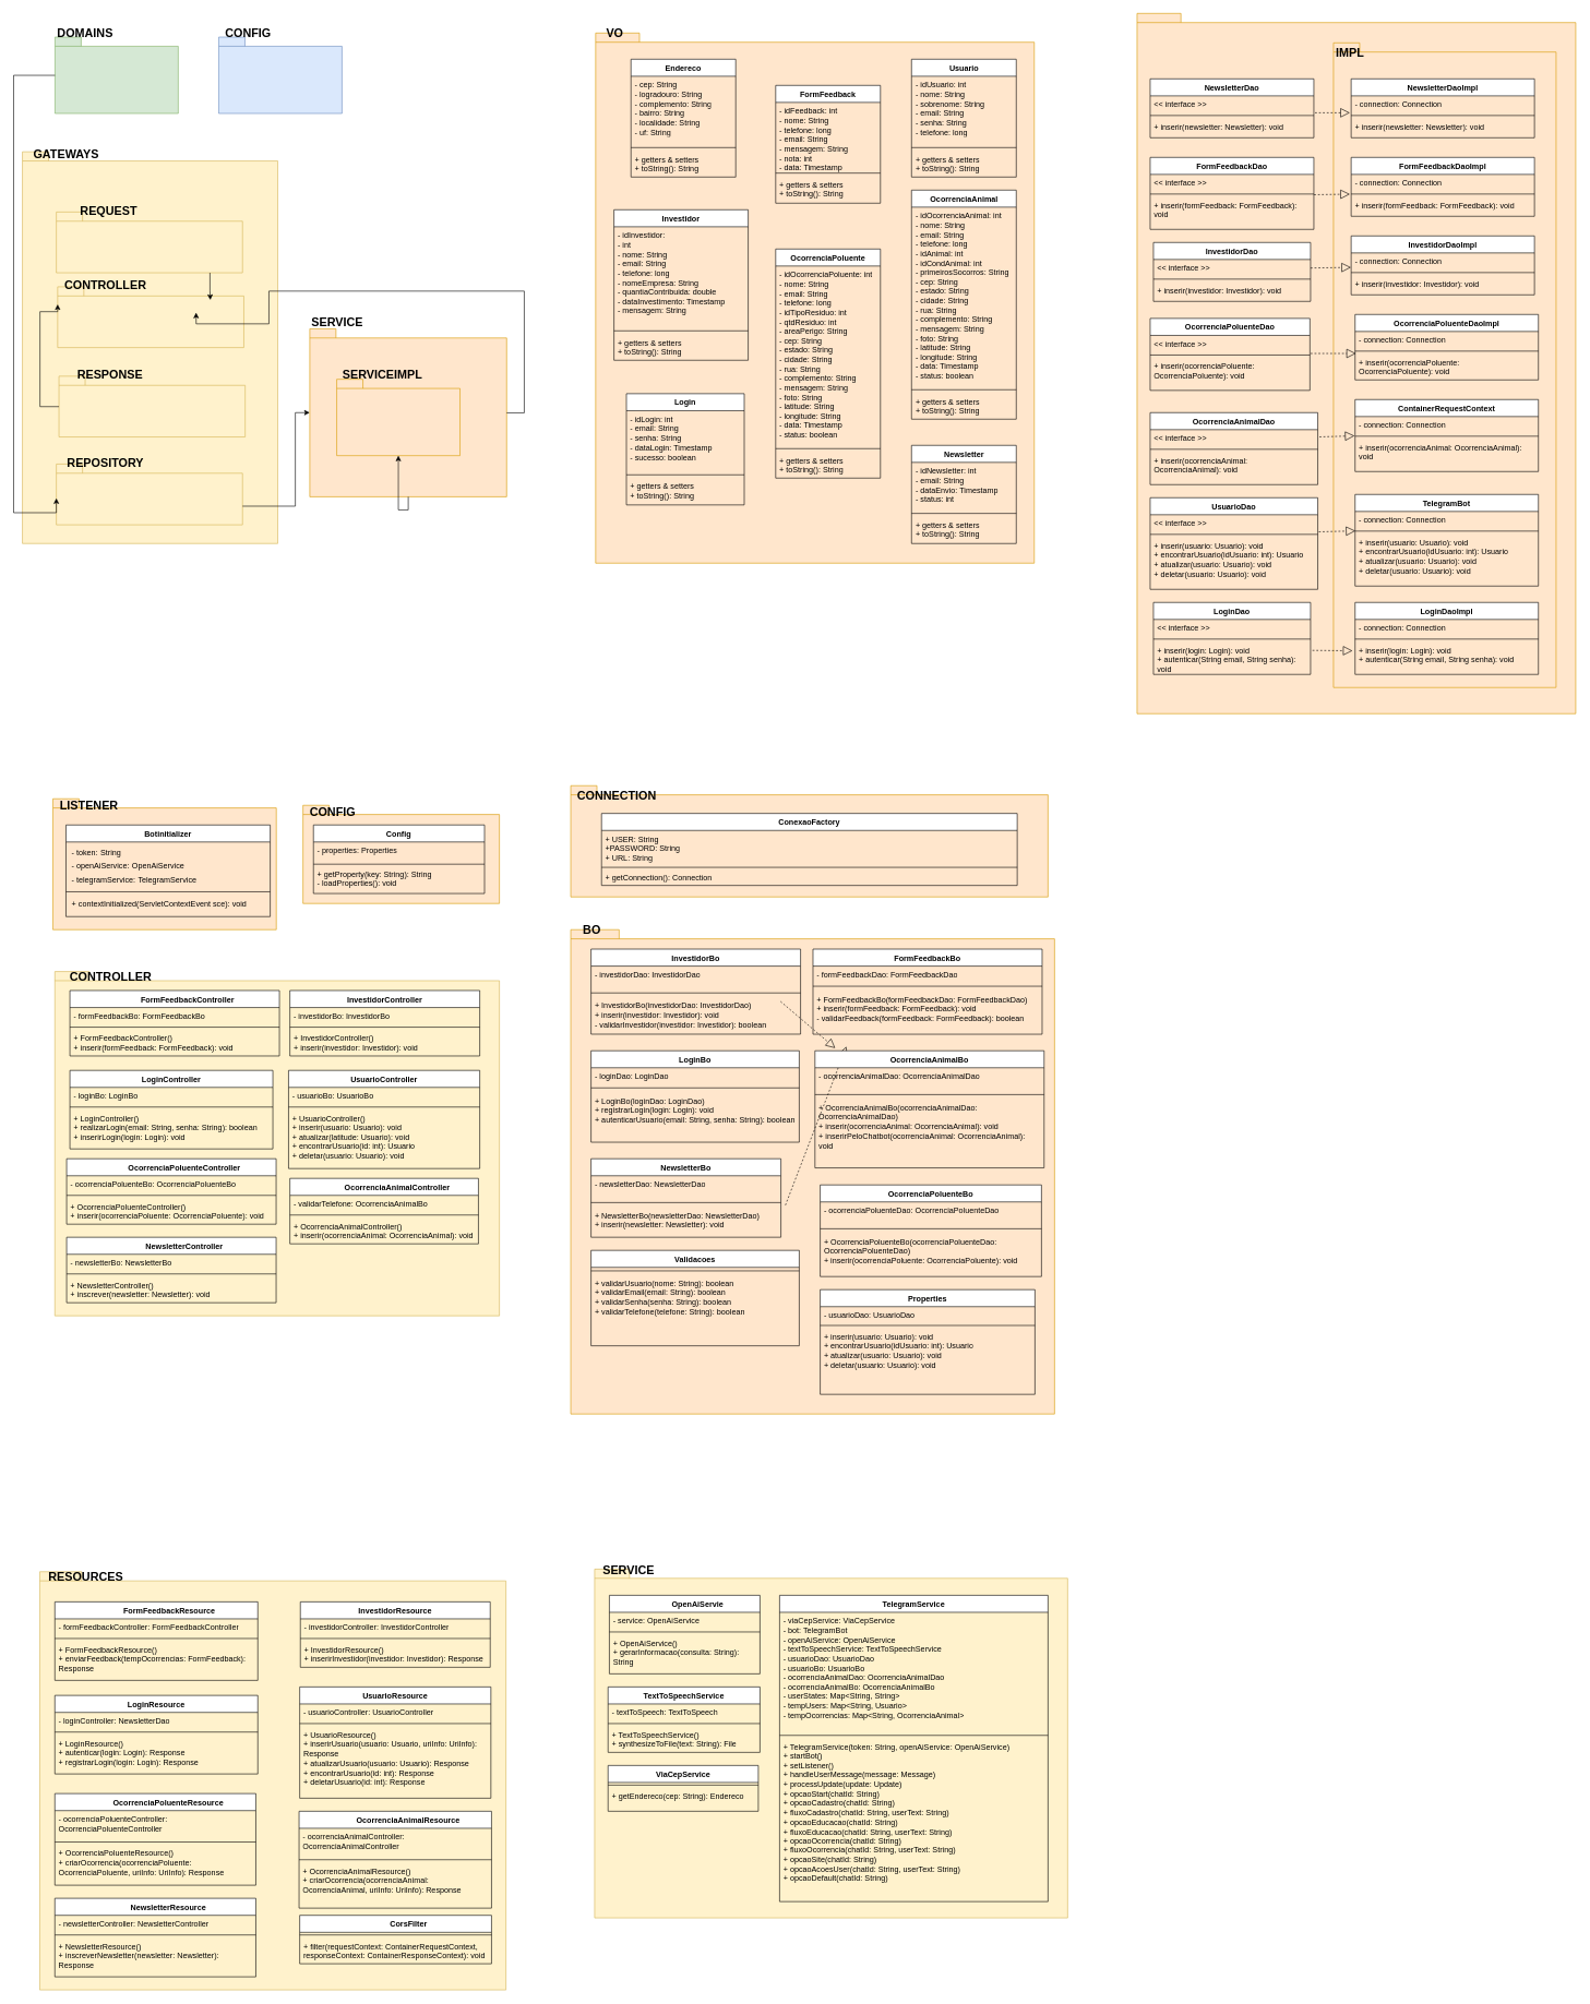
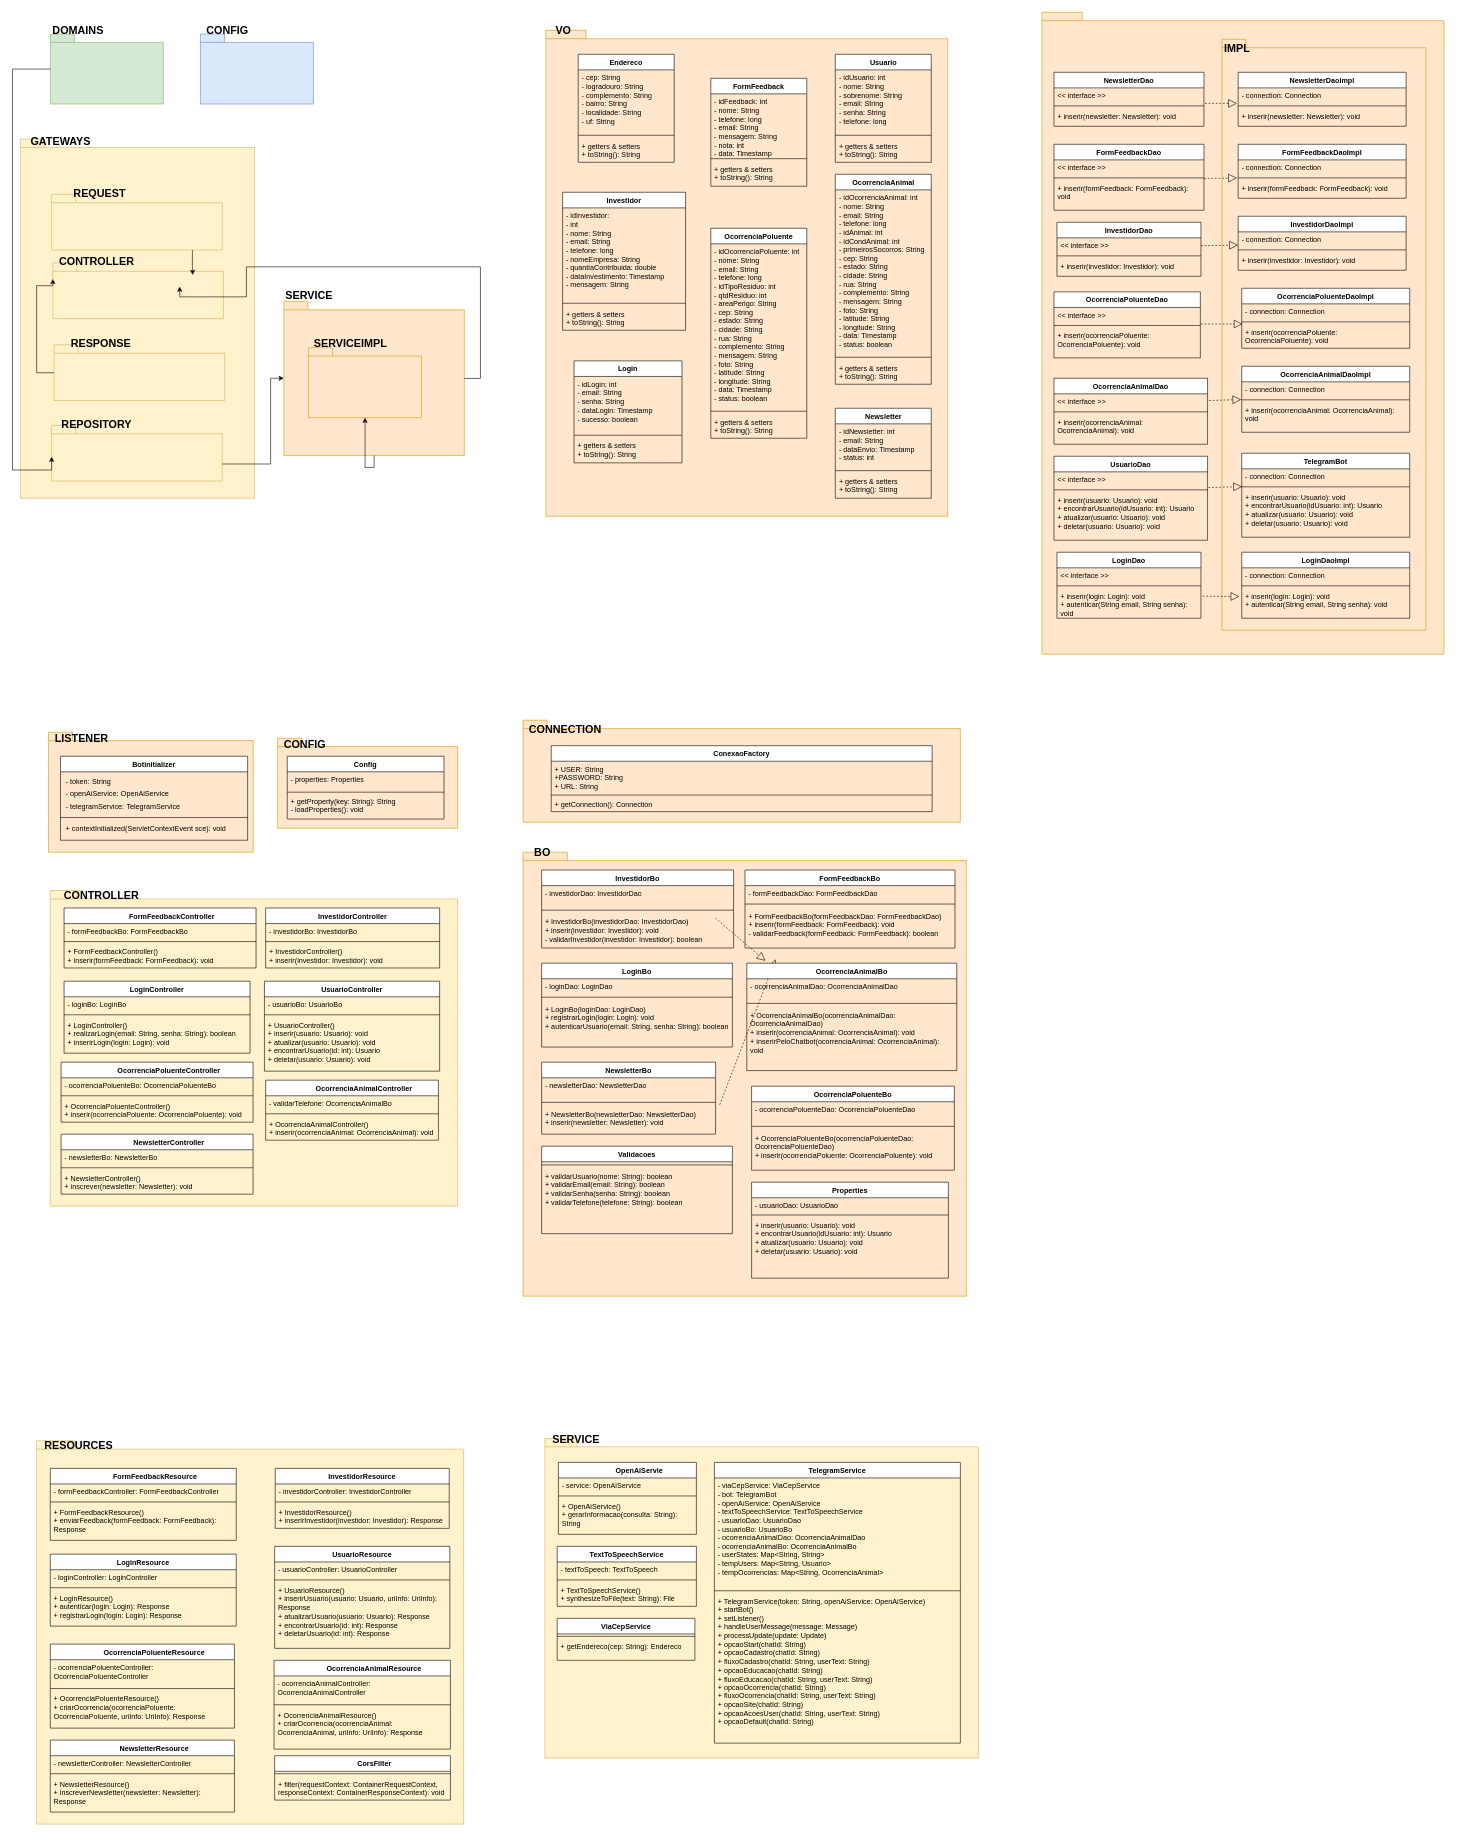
- <mxCell id="81" value="ContainerRequestContext" style="swimlane;fontStyle=1;align=center;verticalAlign=top;childLayout=stackLayout;horizontal=1;startSize=26;horizontalStack=0;resizeParent=1;resizeParentMax=0;resizeLast=0;collapsible=1;marginBottom=0;whiteSpace=wrap;html=1;" parent="62" vertex="1"><mxGeometry x="333" y="590" width="280" height="110" as="geometry" /></mxCell>
+ <mxCell id="81" value="OcorrenciaAnimalDaoImpl" style="swimlane;fontStyle=1;align=center;verticalAlign=top;childLayout=stackLayout;horizontal=1;startSize=26;horizontalStack=0;resizeParent=1;resizeParentMax=0;resizeLast=0;collapsible=1;marginBottom=0;whiteSpace=wrap;html=1;" parent="62" vertex="1"><mxGeometry x="333" y="590" width="280" height="110" as="geometry" /></mxCell>
- <mxCell id="19" value="&lt;div&gt;+ UsuarioController()&lt;br/&gt;+ inserir(usuario: Usuario): void&lt;br/&gt;+ atualizar(latitude: Usuario): void&lt;br/&gt;+ encontrarUsuario(id: int): Usuario&lt;br/&gt;+ deletar(usuario: Usuario): void&lt;br&gt;&lt;/div&gt;" style="text;strokeColor=none;fillColor=none;align=left;verticalAlign=top;spacingLeft=4;spacingRight=4;overflow=hidden;rotatable=0;points=[[0,0.5],[1,0.5]];portConstraint=eastwest;whiteSpace=wrap;html=1;" parent="16" vertex="1"><mxGeometry y="60" width="292" height="90" as="geometry" /></mxCell>
+ <mxCell id="19" value="&lt;div&gt;+ UsuarioController()&lt;br/&gt;+ inserir(usuario: Usuario): void&lt;br/&gt;+ atualizar(usuario: Usuario): void&lt;br/&gt;+ encontrarUsuario(id: int): Usuario&lt;br/&gt;+ deletar(usuario: Usuario): void&lt;br&gt;&lt;/div&gt;" style="text;strokeColor=none;fillColor=none;align=left;verticalAlign=top;spacingLeft=4;spacingRight=4;overflow=hidden;rotatable=0;points=[[0,0.5],[1,0.5]];portConstraint=eastwest;whiteSpace=wrap;html=1;" parent="16" vertex="1"><mxGeometry y="60" width="292" height="90" as="geometry" /></mxCell>
- <mxCell id="213" value="&lt;div&gt;&lt;div&gt;+ FormFeedbackResource()&lt;br/&gt;+ enviarFeedback(tempOcorrencias: FormFeedback): Response&lt;br&gt;&lt;/div&gt;&lt;/div&gt;" style="text;strokeColor=none;fillColor=none;align=left;verticalAlign=top;spacingLeft=4;spacingRight=4;overflow=hidden;rotatable=0;points=[[0,0.5],[1,0.5]];portConstraint=eastwest;whiteSpace=wrap;html=1;" parent="210" vertex="1"><mxGeometry y="60" width="310" height="60" as="geometry" /></mxCell>
+ <mxCell id="213" value="&lt;div&gt;&lt;div&gt;+ FormFeedbackResource()&lt;br/&gt;+ enviarFeedback(formFeedback: FormFeedback): Response&lt;br&gt;&lt;/div&gt;&lt;/div&gt;" style="text;strokeColor=none;fillColor=none;align=left;verticalAlign=top;spacingLeft=4;spacingRight=4;overflow=hidden;rotatable=0;points=[[0,0.5],[1,0.5]];portConstraint=eastwest;whiteSpace=wrap;html=1;" parent="210" vertex="1"><mxGeometry y="60" width="310" height="60" as="geometry" /></mxCell>
- <mxCell id="219" value="- loginController: NewsletterDao" style="text;strokeColor=none;fillColor=none;align=left;verticalAlign=top;spacingLeft=4;spacingRight=4;overflow=hidden;rotatable=0;points=[[0,0.5],[1,0.5]];portConstraint=eastwest;whiteSpace=wrap;html=1;" parent="218" vertex="1"><mxGeometry y="26" width="310" height="26" as="geometry" /></mxCell>
+ <mxCell id="219" value="- loginController: LoginController" style="text;strokeColor=none;fillColor=none;align=left;verticalAlign=top;spacingLeft=4;spacingRight=4;overflow=hidden;rotatable=0;points=[[0,0.5],[1,0.5]];portConstraint=eastwest;whiteSpace=wrap;html=1;" parent="218" vertex="1"><mxGeometry y="26" width="310" height="26" as="geometry" /></mxCell>
